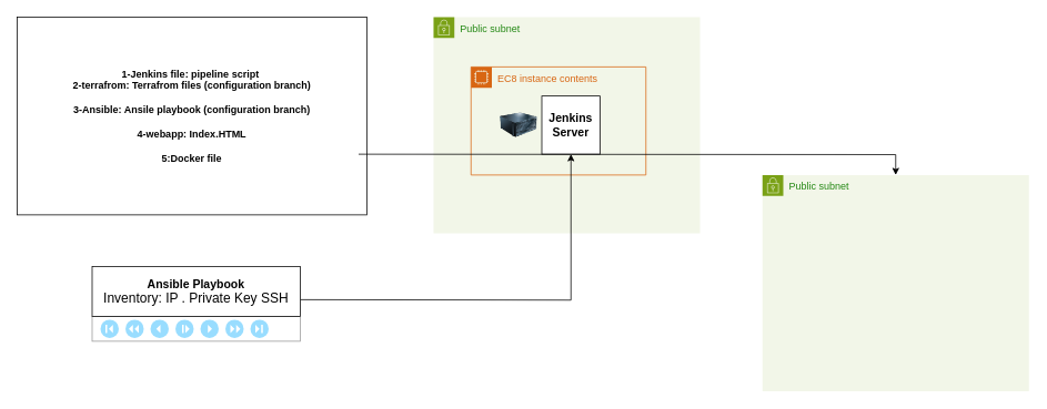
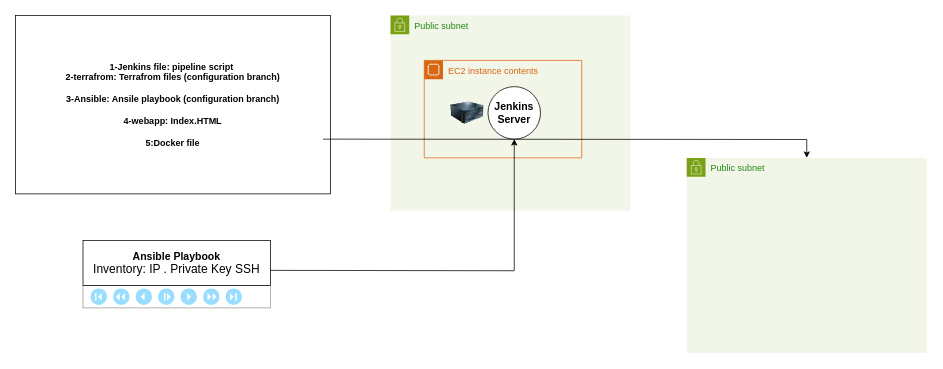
- <mxCell id="5" value="EC8 instance contents" style="points=[[0,0],[0.25,0],[0.5,0],[0.75,0],[1,0],[1,0.25],[1,0.5],[1,0.75],[1,1],[0.75,1],[0.5,1],[0.25,1],[0,1],[0,0.75],[0,0.5],[0,0.25]];outlineConnect=0;gradientColor=none;html=1;whiteSpace=wrap;fontSize=12;fontStyle=0;container=1;pointerEvents=0;collapsible=0;recursiveResize=0;shape=mxgraph.aws4.group;grIcon=mxgraph.aws4.group_ec2_instance_contents;strokeColor=#D86613;fillColor=none;verticalAlign=top;align=left;spacingLeft=30;fontColor=#D86613;dashed=0;" vertex="1" parent="4"><mxGeometry x="45" y="60" width="210" height="130" as="geometry" /></mxCell>
+ <mxCell id="5" value="EC2 instance contents" style="points=[[0,0],[0.25,0],[0.5,0],[0.75,0],[1,0],[1,0.25],[1,0.5],[1,0.75],[1,1],[0.75,1],[0.5,1],[0.25,1],[0,1],[0,0.75],[0,0.5],[0,0.25]];outlineConnect=0;gradientColor=none;html=1;whiteSpace=wrap;fontSize=12;fontStyle=0;container=1;pointerEvents=0;collapsible=0;recursiveResize=0;shape=mxgraph.aws4.group;grIcon=mxgraph.aws4.group_ec2_instance_contents;strokeColor=#D86613;fillColor=none;verticalAlign=top;align=left;spacingLeft=30;fontColor=#D86613;dashed=0;" vertex="1" parent="4"><mxGeometry x="45" y="60" width="210" height="130" as="geometry" /></mxCell>
- <mxCell id="7" value="&lt;b&gt;&lt;font style=&quot;font-size: 14px;&quot;&gt;Jenkins Server&lt;/font&gt;&lt;/b&gt;" style="whiteSpace=wrap;html=1;aspect=fixed;" vertex="1" parent="5"><mxGeometry x="85" y="35" width="70" height="70" as="geometry" /></mxCell>
+ <mxCell id="7" value="&lt;b&gt;&lt;font style=&quot;font-size: 14px;&quot;&gt;Jenkins Server&lt;/font&gt;&lt;/b&gt;" style="ellipse;whiteSpace=wrap;html=1;aspect=fixed;" vertex="1" parent="5"><mxGeometry x="85" y="35" width="70" height="70" as="geometry" /></mxCell>
